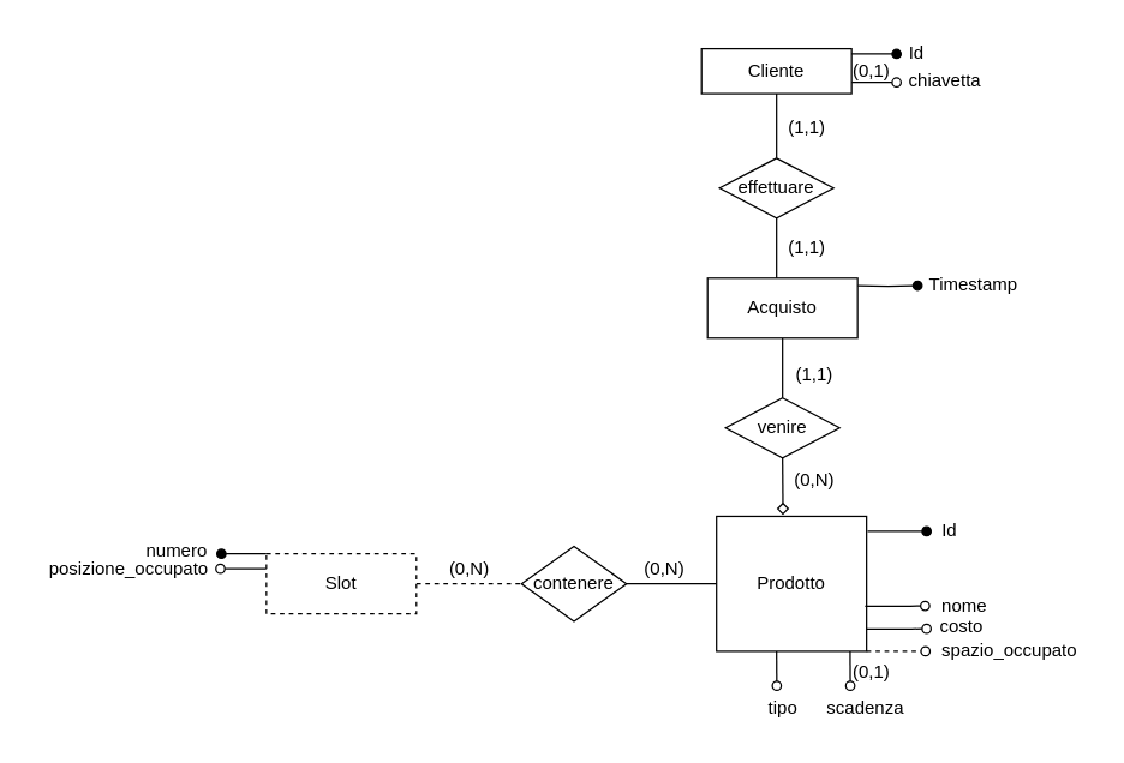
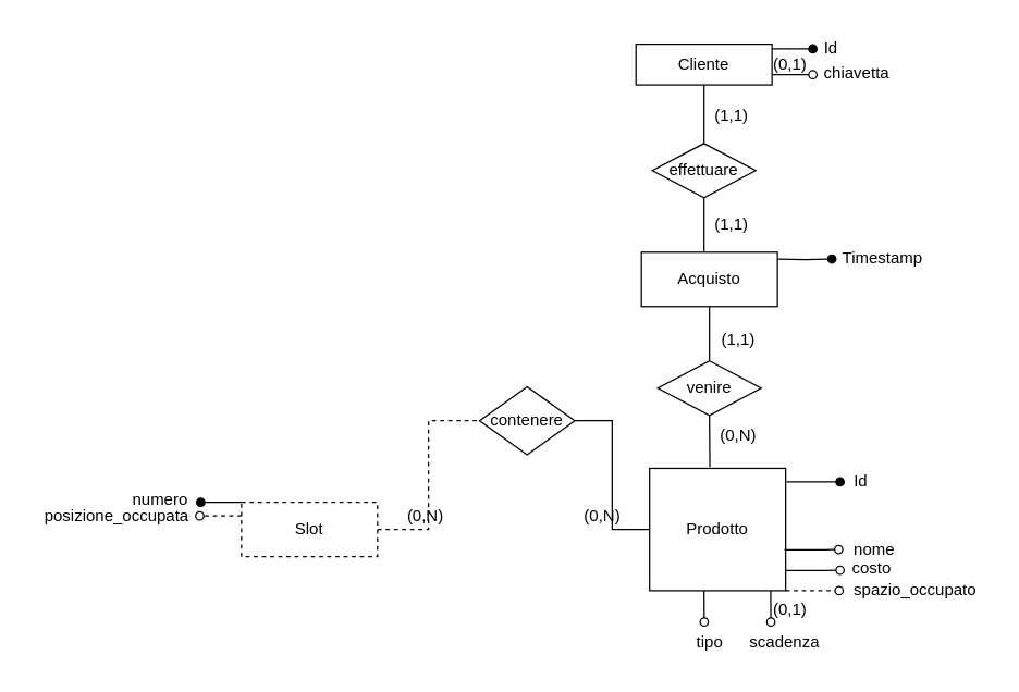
- <mxCell id="36" style="edgeStyle=orthogonalEdgeStyle;rounded=0;orthogonalLoop=1;jettySize=auto;html=1;exitX=0.5;exitY=1;exitDx=0;exitDy=0;entryX=0.443;entryY=-0.01;entryDx=0;entryDy=0;entryPerimeter=0;endArrow=diamond;endFill=0;" parent="1" source="37" target="4" edge="1"><mxGeometry relative="1" as="geometry" /></mxCell>
+ <mxCell id="36" style="edgeStyle=orthogonalEdgeStyle;rounded=0;orthogonalLoop=1;jettySize=auto;html=1;exitX=0.5;exitY=1;exitDx=0;exitDy=0;entryX=0.443;entryY=-0.01;entryDx=0;entryDy=0;entryPerimeter=0;endArrow=none;endFill=0;" parent="1" source="37" target="4" edge="1"><mxGeometry relative="1" as="geometry" /></mxCell>
- <mxCell id="27" value="posizione_occupato" style="text;html=1;align=center;verticalAlign=middle;resizable=0;points=[];autosize=1;strokeColor=none;fillColor=none;" parent="1" vertex="1"><mxGeometry x="20" y="364" width="130" height="30" as="geometry" /></mxCell>
+ <mxCell id="27" value="posizione_occupata" style="text;html=1;align=center;verticalAlign=middle;resizable=0;points=[];autosize=1;strokeColor=none;fillColor=none;" parent="1" vertex="1"><mxGeometry x="20" y="364" width="130" height="30" as="geometry" /></mxCell>
- <mxCell id="7" style="edgeStyle=orthogonalEdgeStyle;rounded=0;orthogonalLoop=1;jettySize=auto;html=1;exitX=0;exitY=0.25;exitDx=0;exitDy=0;entryX=0.989;entryY=0.876;entryDx=0;entryDy=0;entryPerimeter=0;endArrow=oval;endFill=0;" parent="1" source="8" target="26" edge="1"><mxGeometry relative="1" as="geometry" /></mxCell>
+ <mxCell id="7" style="edgeStyle=orthogonalEdgeStyle;rounded=0;orthogonalLoop=1;jettySize=auto;html=1;exitX=0;exitY=0.25;exitDx=0;exitDy=0;entryX=0.989;entryY=0.876;entryDx=0;entryDy=0;entryPerimeter=0;endArrow=oval;endFill=0;dashed=1;" parent="1" source="8" target="26" edge="1"><mxGeometry relative="1" as="geometry" /></mxCell>
- <mxCell id="17" value="contenere" style="shape=rhombus;perimeter=rhombusPerimeter;whiteSpace=wrap;html=1;align=center;" parent="1" vertex="1"><mxGeometry x="347" y="364" width="70" height="50" as="geometry" /></mxCell>
+ <mxCell id="17" value="contenere" style="shape=rhombus;perimeter=rhombusPerimeter;whiteSpace=wrap;html=1;align=center;" parent="1" vertex="1"><mxGeometry x="352" y="284" width="70" height="50" as="geometry" /></mxCell>
